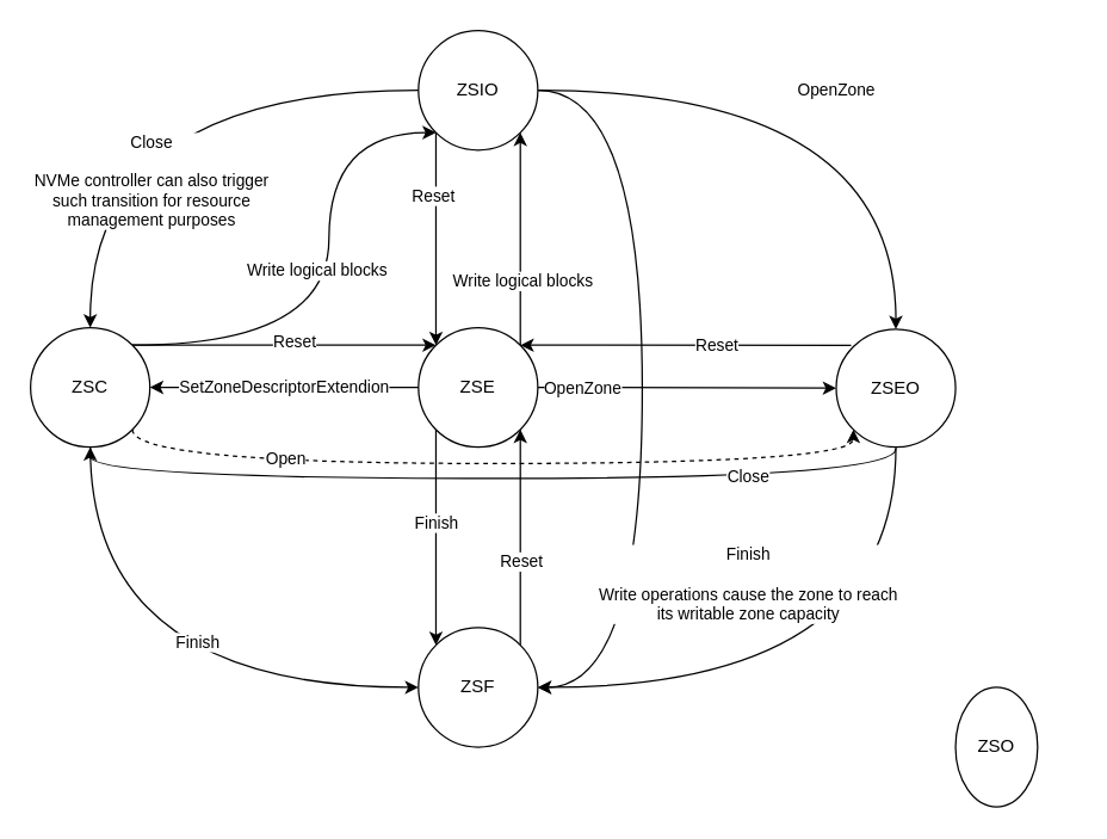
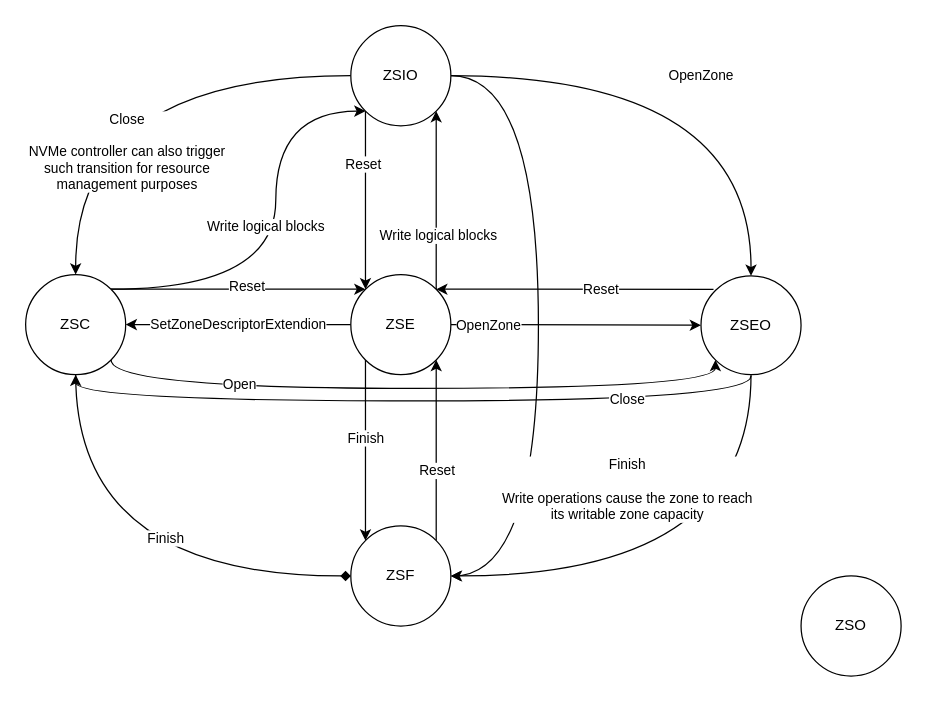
- <mxCell id="31" style="edgeStyle=orthogonalEdgeStyle;curved=1;rounded=0;orthogonalLoop=1;jettySize=auto;html=1;exitX=1;exitY=1;exitDx=0;exitDy=0;entryX=0;entryY=1;entryDx=0;entryDy=0;dashed=1;" edge="1" parent="1" source="35" target="15"><mxGeometry relative="1" as="geometry"><Array as="points"><mxPoint x="88" y="310" /><mxPoint x="572" y="310" /></Array></mxGeometry></mxCell>
+ <mxCell id="31" style="edgeStyle=orthogonalEdgeStyle;curved=1;rounded=0;orthogonalLoop=1;jettySize=auto;html=1;exitX=1;exitY=1;exitDx=0;exitDy=0;entryX=0;entryY=1;entryDx=0;entryDy=0;" edge="1" parent="1" source="35" target="15"><mxGeometry relative="1" as="geometry"><Array as="points"><mxPoint x="88" y="310" /><mxPoint x="572" y="310" /></Array></mxGeometry></mxCell>
- <mxCell id="24" style="edgeStyle=orthogonalEdgeStyle;curved=1;rounded=0;orthogonalLoop=1;jettySize=auto;html=1;exitX=1;exitY=0.5;exitDx=0;exitDy=0;entryX=1;entryY=0.5;entryDx=0;entryDy=0;" edge="1" parent="1" source="26" target="18"><mxGeometry relative="1" as="geometry"><Array as="points"><mxPoint x="430" y="60" /><mxPoint x="430" y="460" /></Array></mxGeometry></mxCell>
+ <mxCell id="24" style="edgeStyle=orthogonalEdgeStyle;curved=1;rounded=0;orthogonalLoop=1;jettySize=auto;html=1;exitX=1;exitY=0.5;exitDx=0;exitDy=0;entryX=1;entryY=0.5;entryDx=0;entryDy=0;endArrow=open;" edge="1" parent="1" source="26" target="18"><mxGeometry relative="1" as="geometry"><Array as="points"><mxPoint x="430" y="60" /><mxPoint x="430" y="460" /></Array></mxGeometry></mxCell>
- <mxCell id="33" style="edgeStyle=orthogonalEdgeStyle;curved=1;rounded=0;orthogonalLoop=1;jettySize=auto;html=1;exitX=0.5;exitY=1;exitDx=0;exitDy=0;entryX=0;entryY=0.5;entryDx=0;entryDy=0;" edge="1" parent="1" source="35" target="18"><mxGeometry relative="1" as="geometry" /></mxCell>
+ <mxCell id="33" style="edgeStyle=orthogonalEdgeStyle;curved=1;rounded=0;orthogonalLoop=1;jettySize=auto;html=1;exitX=0.5;exitY=1;exitDx=0;exitDy=0;entryX=0;entryY=0.5;entryDx=0;entryDy=0;endArrow=diamond;" edge="1" parent="1" source="35" target="18"><mxGeometry relative="1" as="geometry" /></mxCell>
- <mxCell id="36" value="ZSO" style="ellipse;whiteSpace=wrap;html=1;" vertex="1" parent="1"><mxGeometry x="640" y="460" width="55" height="80" as="geometry" /></mxCell>
+ <mxCell id="36" value="ZSO" style="ellipse;whiteSpace=wrap;html=1;" vertex="1" parent="1"><mxGeometry x="640" y="460" width="80" height="80" as="geometry" /></mxCell>
